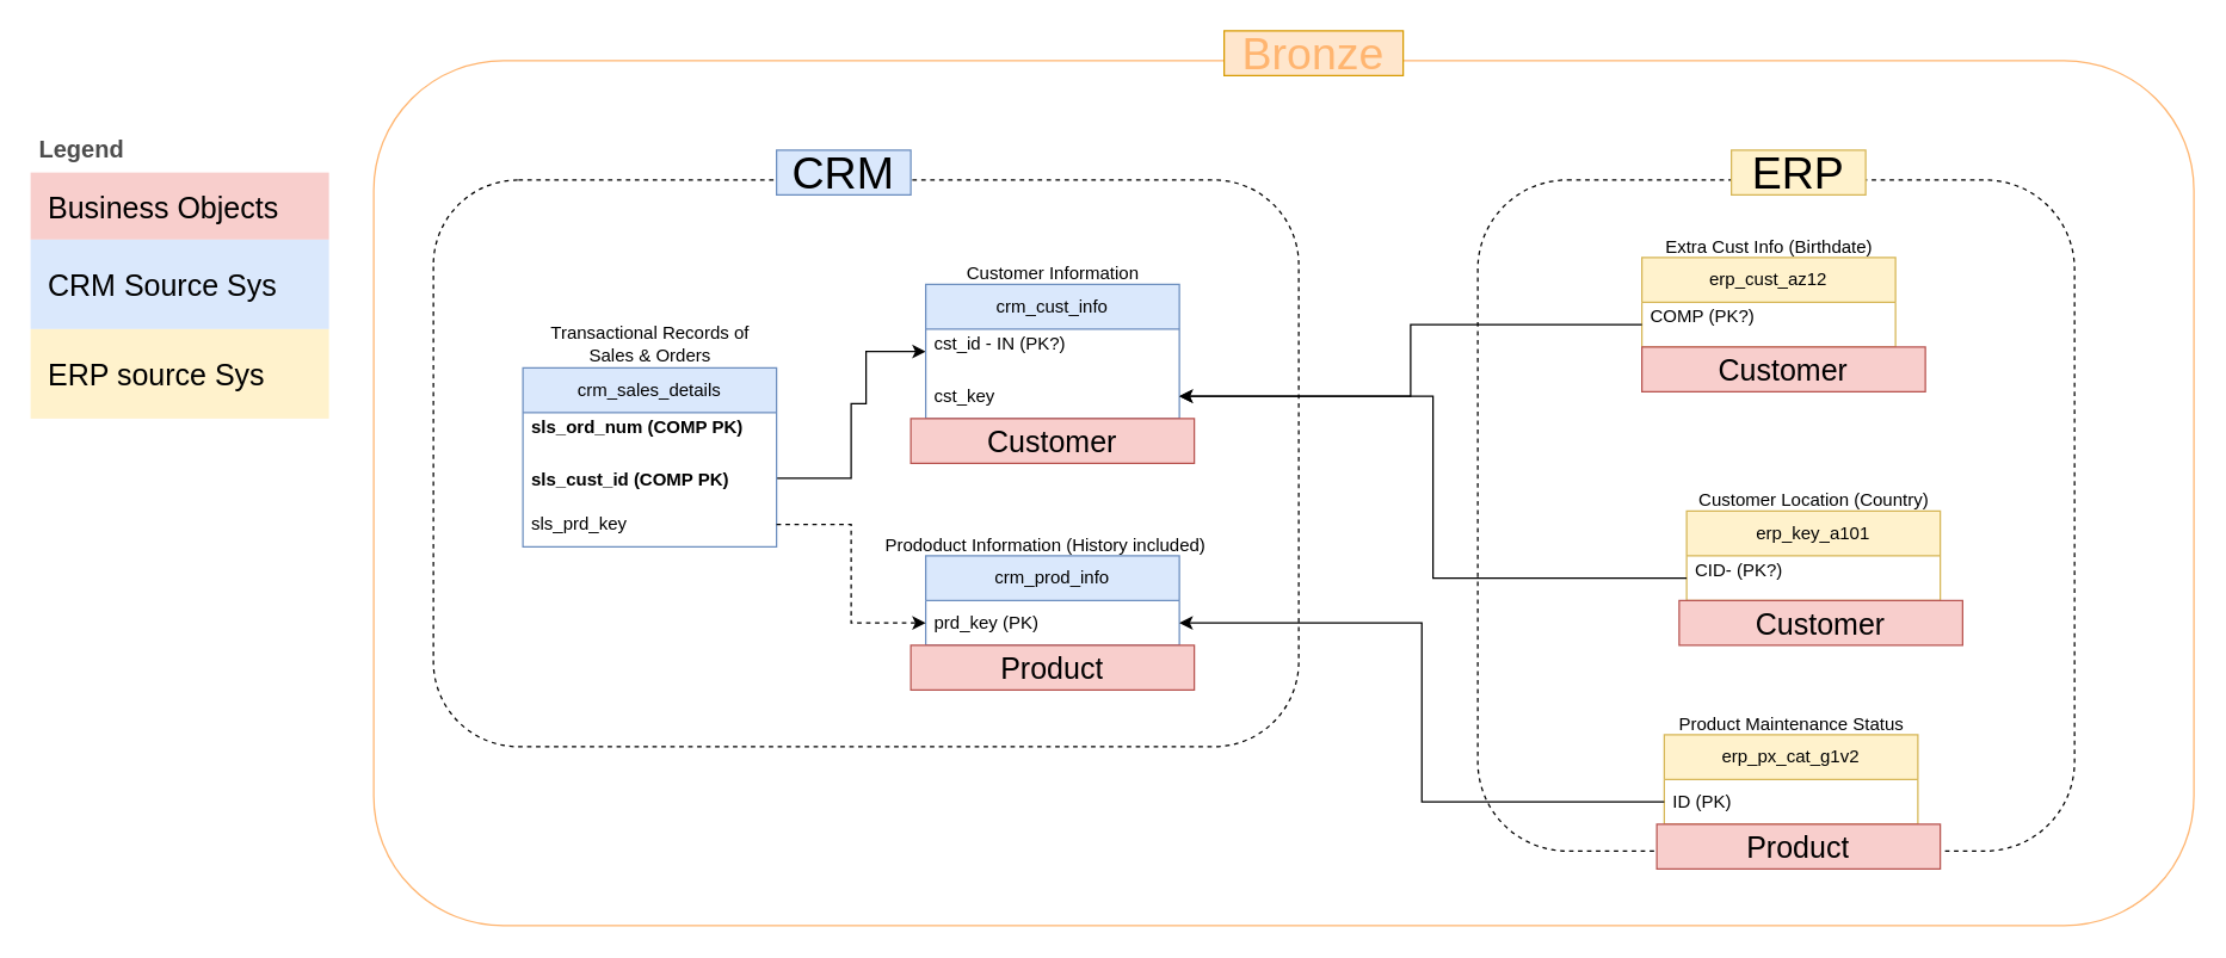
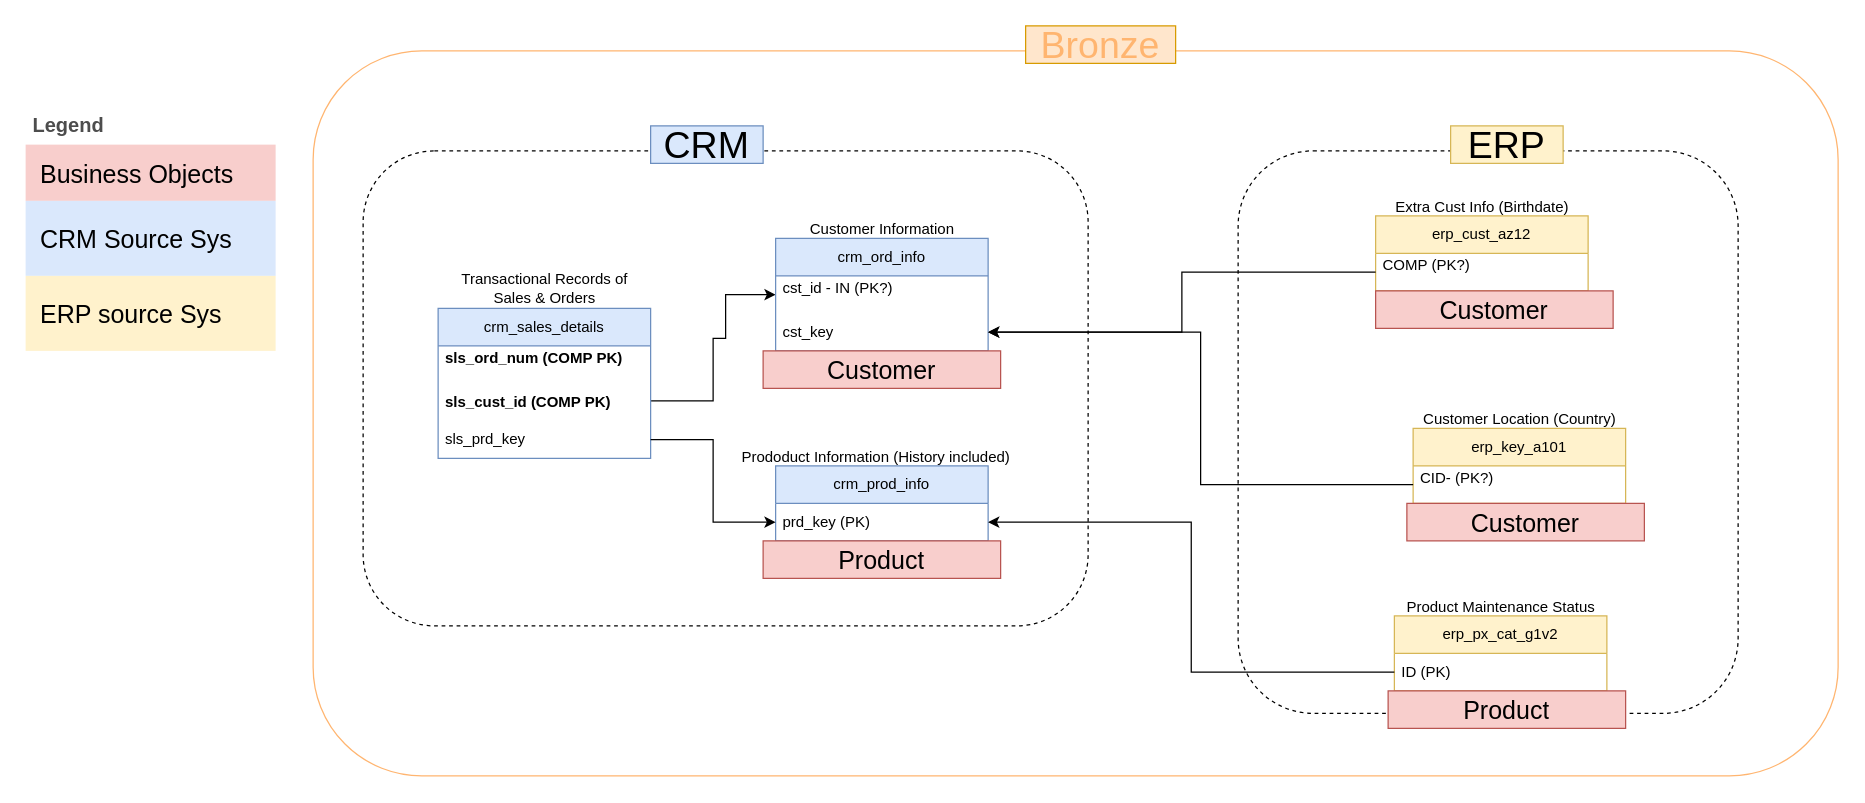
- <mxCell id="11" value="crm_cust_info" style="swimlane;fontStyle=0;childLayout=stackLayout;horizontal=1;startSize=30;horizontalStack=0;resizeParent=1;resizeParentMax=0;resizeLast=0;collapsible=1;marginBottom=0;whiteSpace=wrap;html=1;rounded=0;enumerate=0;fillColor=#dae8fc;strokeColor=#6c8ebf;" parent="10" vertex="1"><mxGeometry y="22" width="170" height="90" as="geometry"><mxRectangle x="40" y="120" width="120" height="30" as="alternateBounds" /></mxGeometry></mxCell>
+ <mxCell id="11" value="crm_ord_info" style="swimlane;fontStyle=0;childLayout=stackLayout;horizontal=1;startSize=30;horizontalStack=0;resizeParent=1;resizeParentMax=0;resizeLast=0;collapsible=1;marginBottom=0;whiteSpace=wrap;html=1;rounded=0;enumerate=0;fillColor=#dae8fc;strokeColor=#6c8ebf;" parent="10" vertex="1"><mxGeometry y="22" width="170" height="90" as="geometry"><mxRectangle x="40" y="120" width="120" height="30" as="alternateBounds" /></mxGeometry></mxCell>
- <mxCell id="21" style="edgeStyle=orthogonalEdgeStyle;rounded=0;orthogonalLoop=1;jettySize=auto;html=1;entryX=0;entryY=0.5;entryDx=0;entryDy=0;dashed=1;" parent="1" source="19" target="8" edge="1"><mxGeometry relative="1" as="geometry" /></mxCell>
+ <mxCell id="21" style="edgeStyle=orthogonalEdgeStyle;rounded=0;orthogonalLoop=1;jettySize=auto;html=1;entryX=0;entryY=0.5;entryDx=0;entryDy=0;" parent="1" source="19" target="8" edge="1"><mxGeometry relative="1" as="geometry" /></mxCell>
